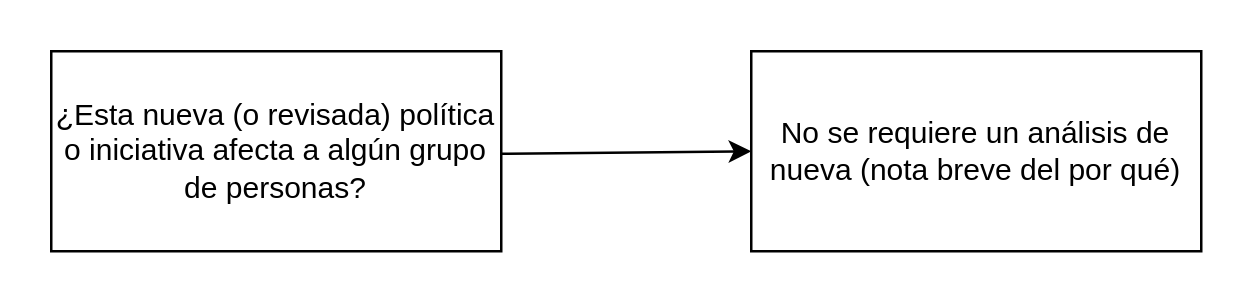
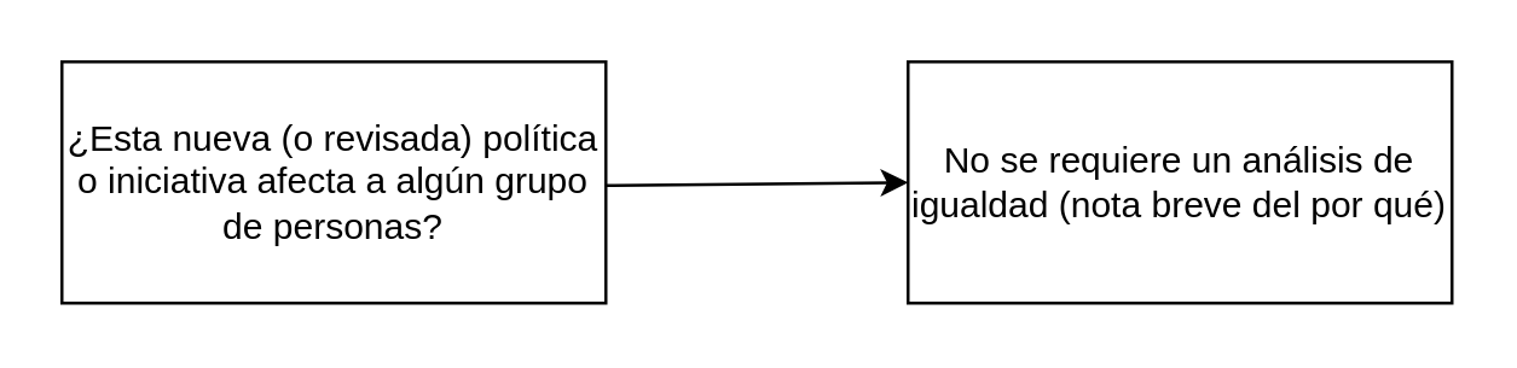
- <mxCell id="3" value="No se requiere un análisis de nueva (nota breve del por qué)" style="rounded=0;whiteSpace=wrap;html=1;" vertex="1" parent="1"><mxGeometry x="300" y="20" width="180" height="80" as="geometry" /></mxCell>
+ <mxCell id="3" value="No se requiere un análisis de igualdad (nota breve del por qué)" style="rounded=0;whiteSpace=wrap;html=1;" vertex="1" parent="1"><mxGeometry x="300" y="20" width="180" height="80" as="geometry" /></mxCell>
